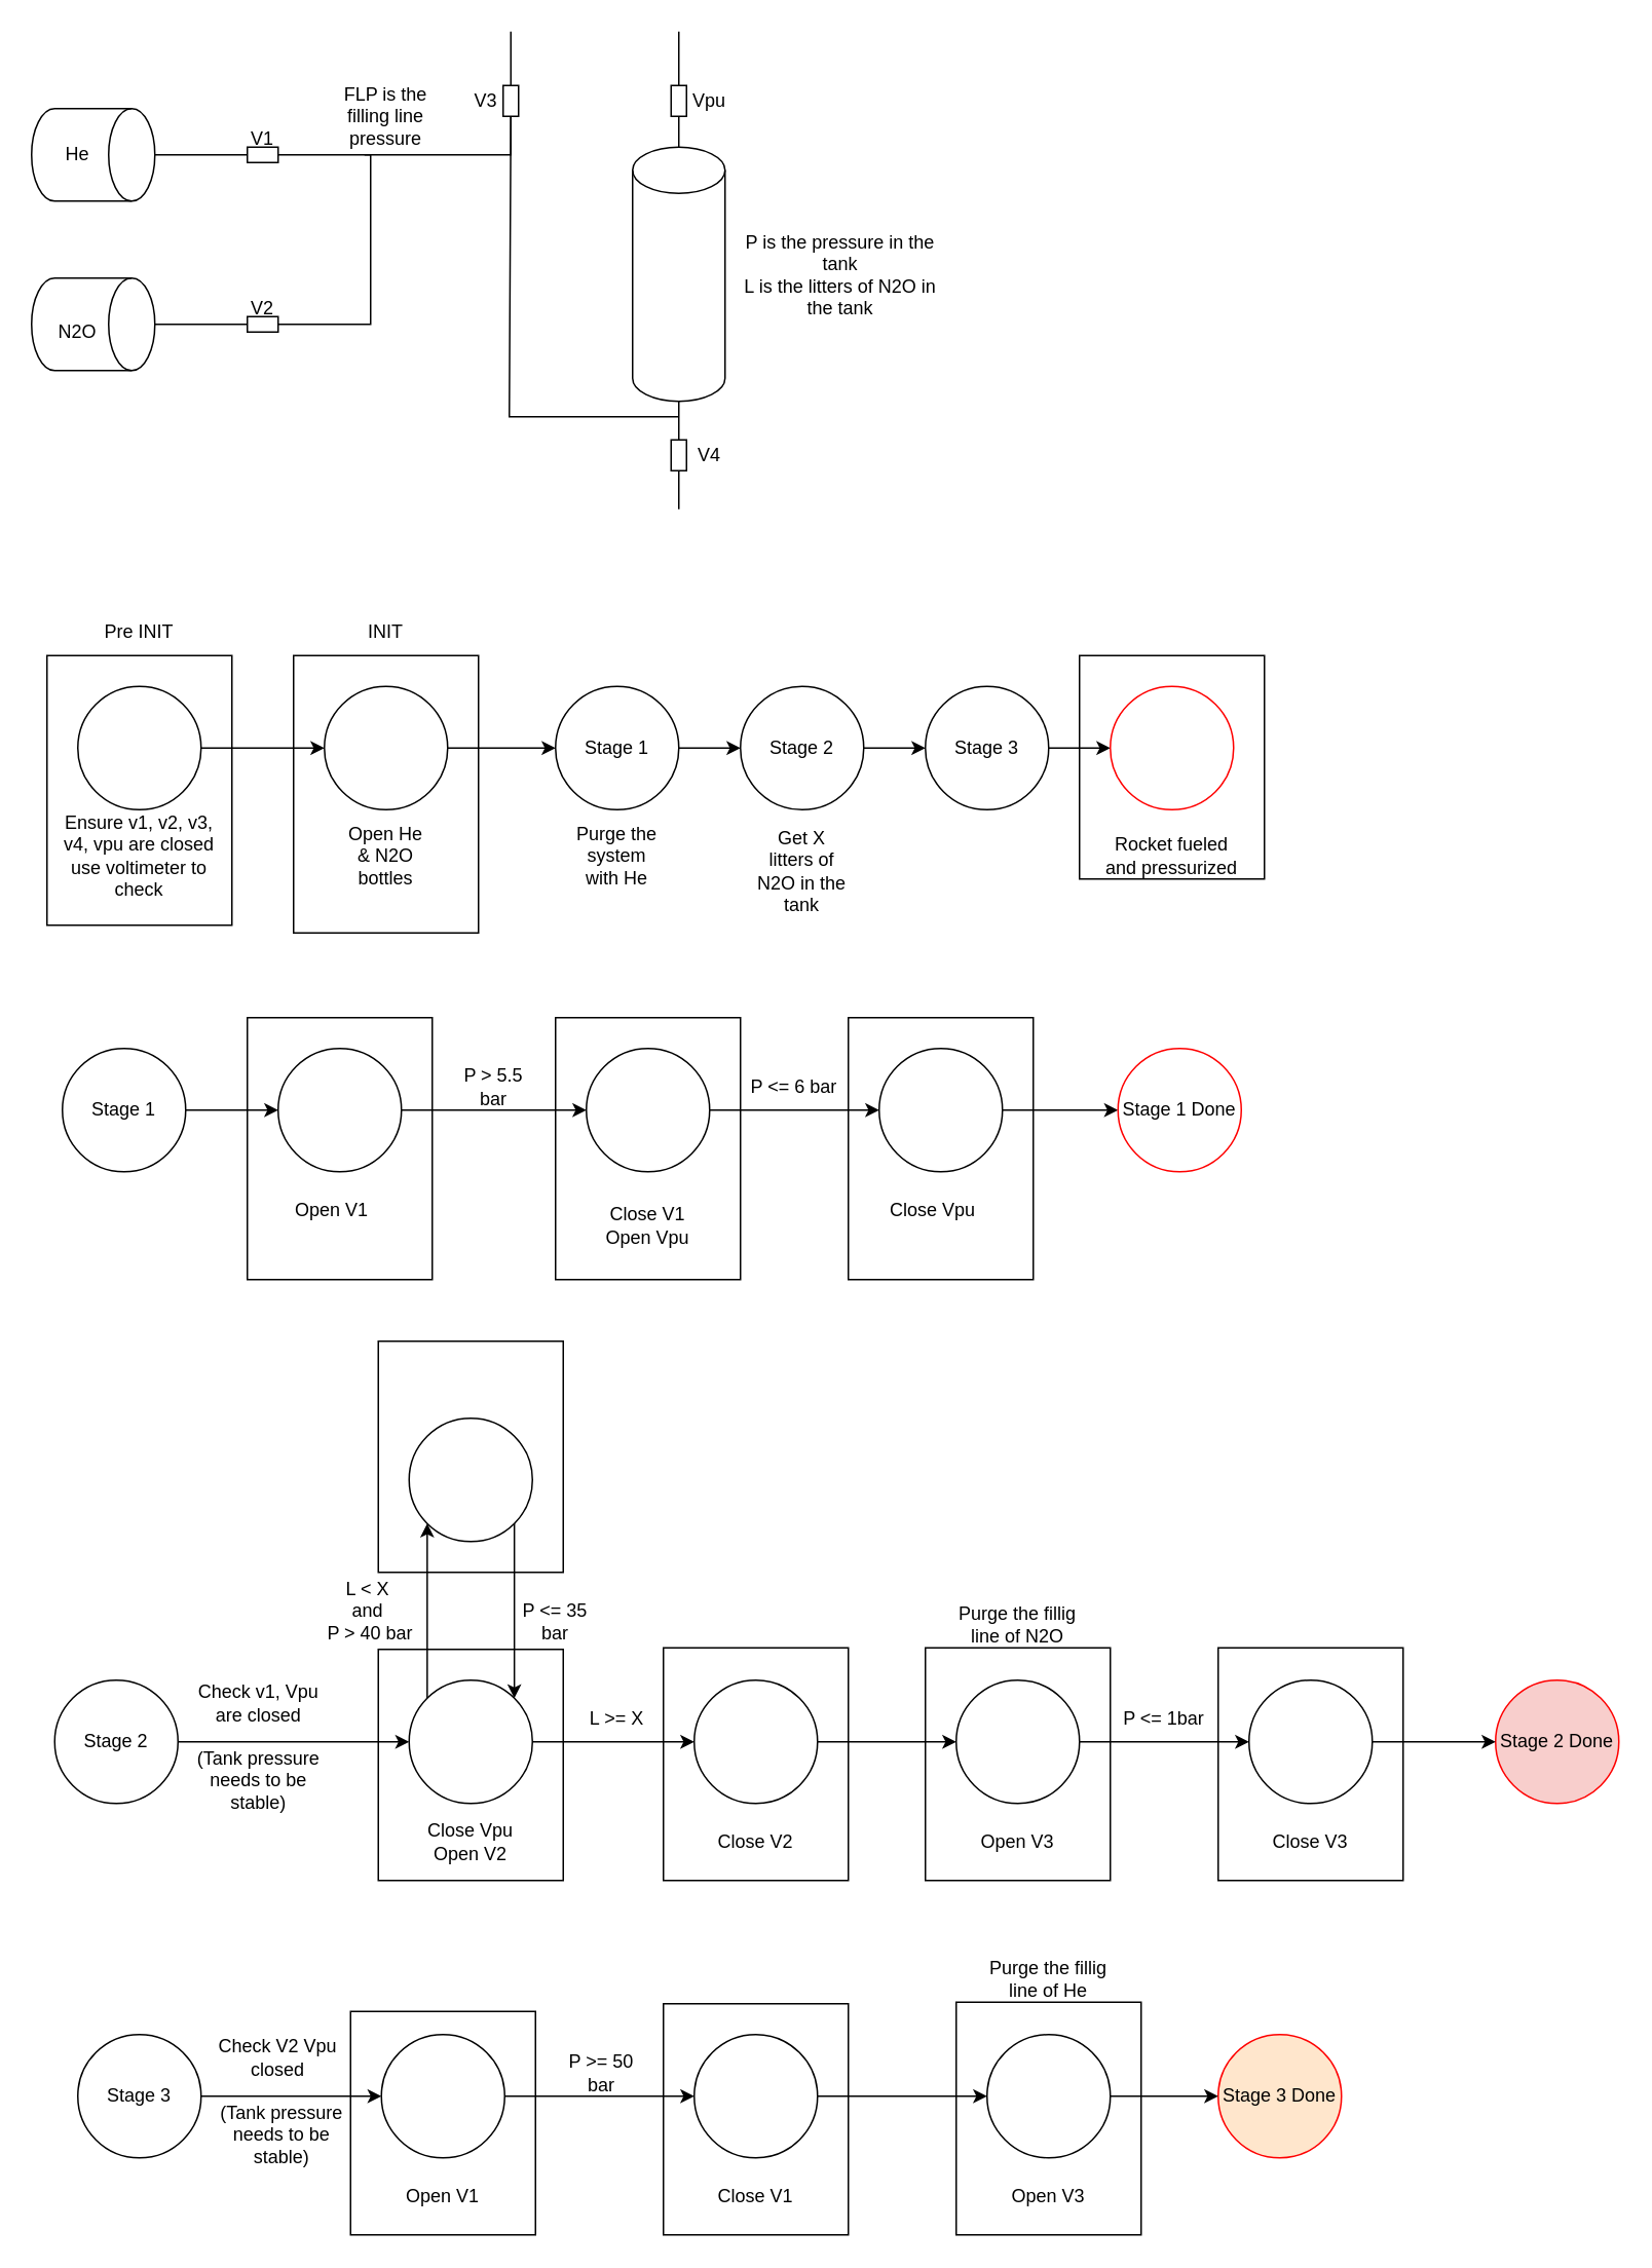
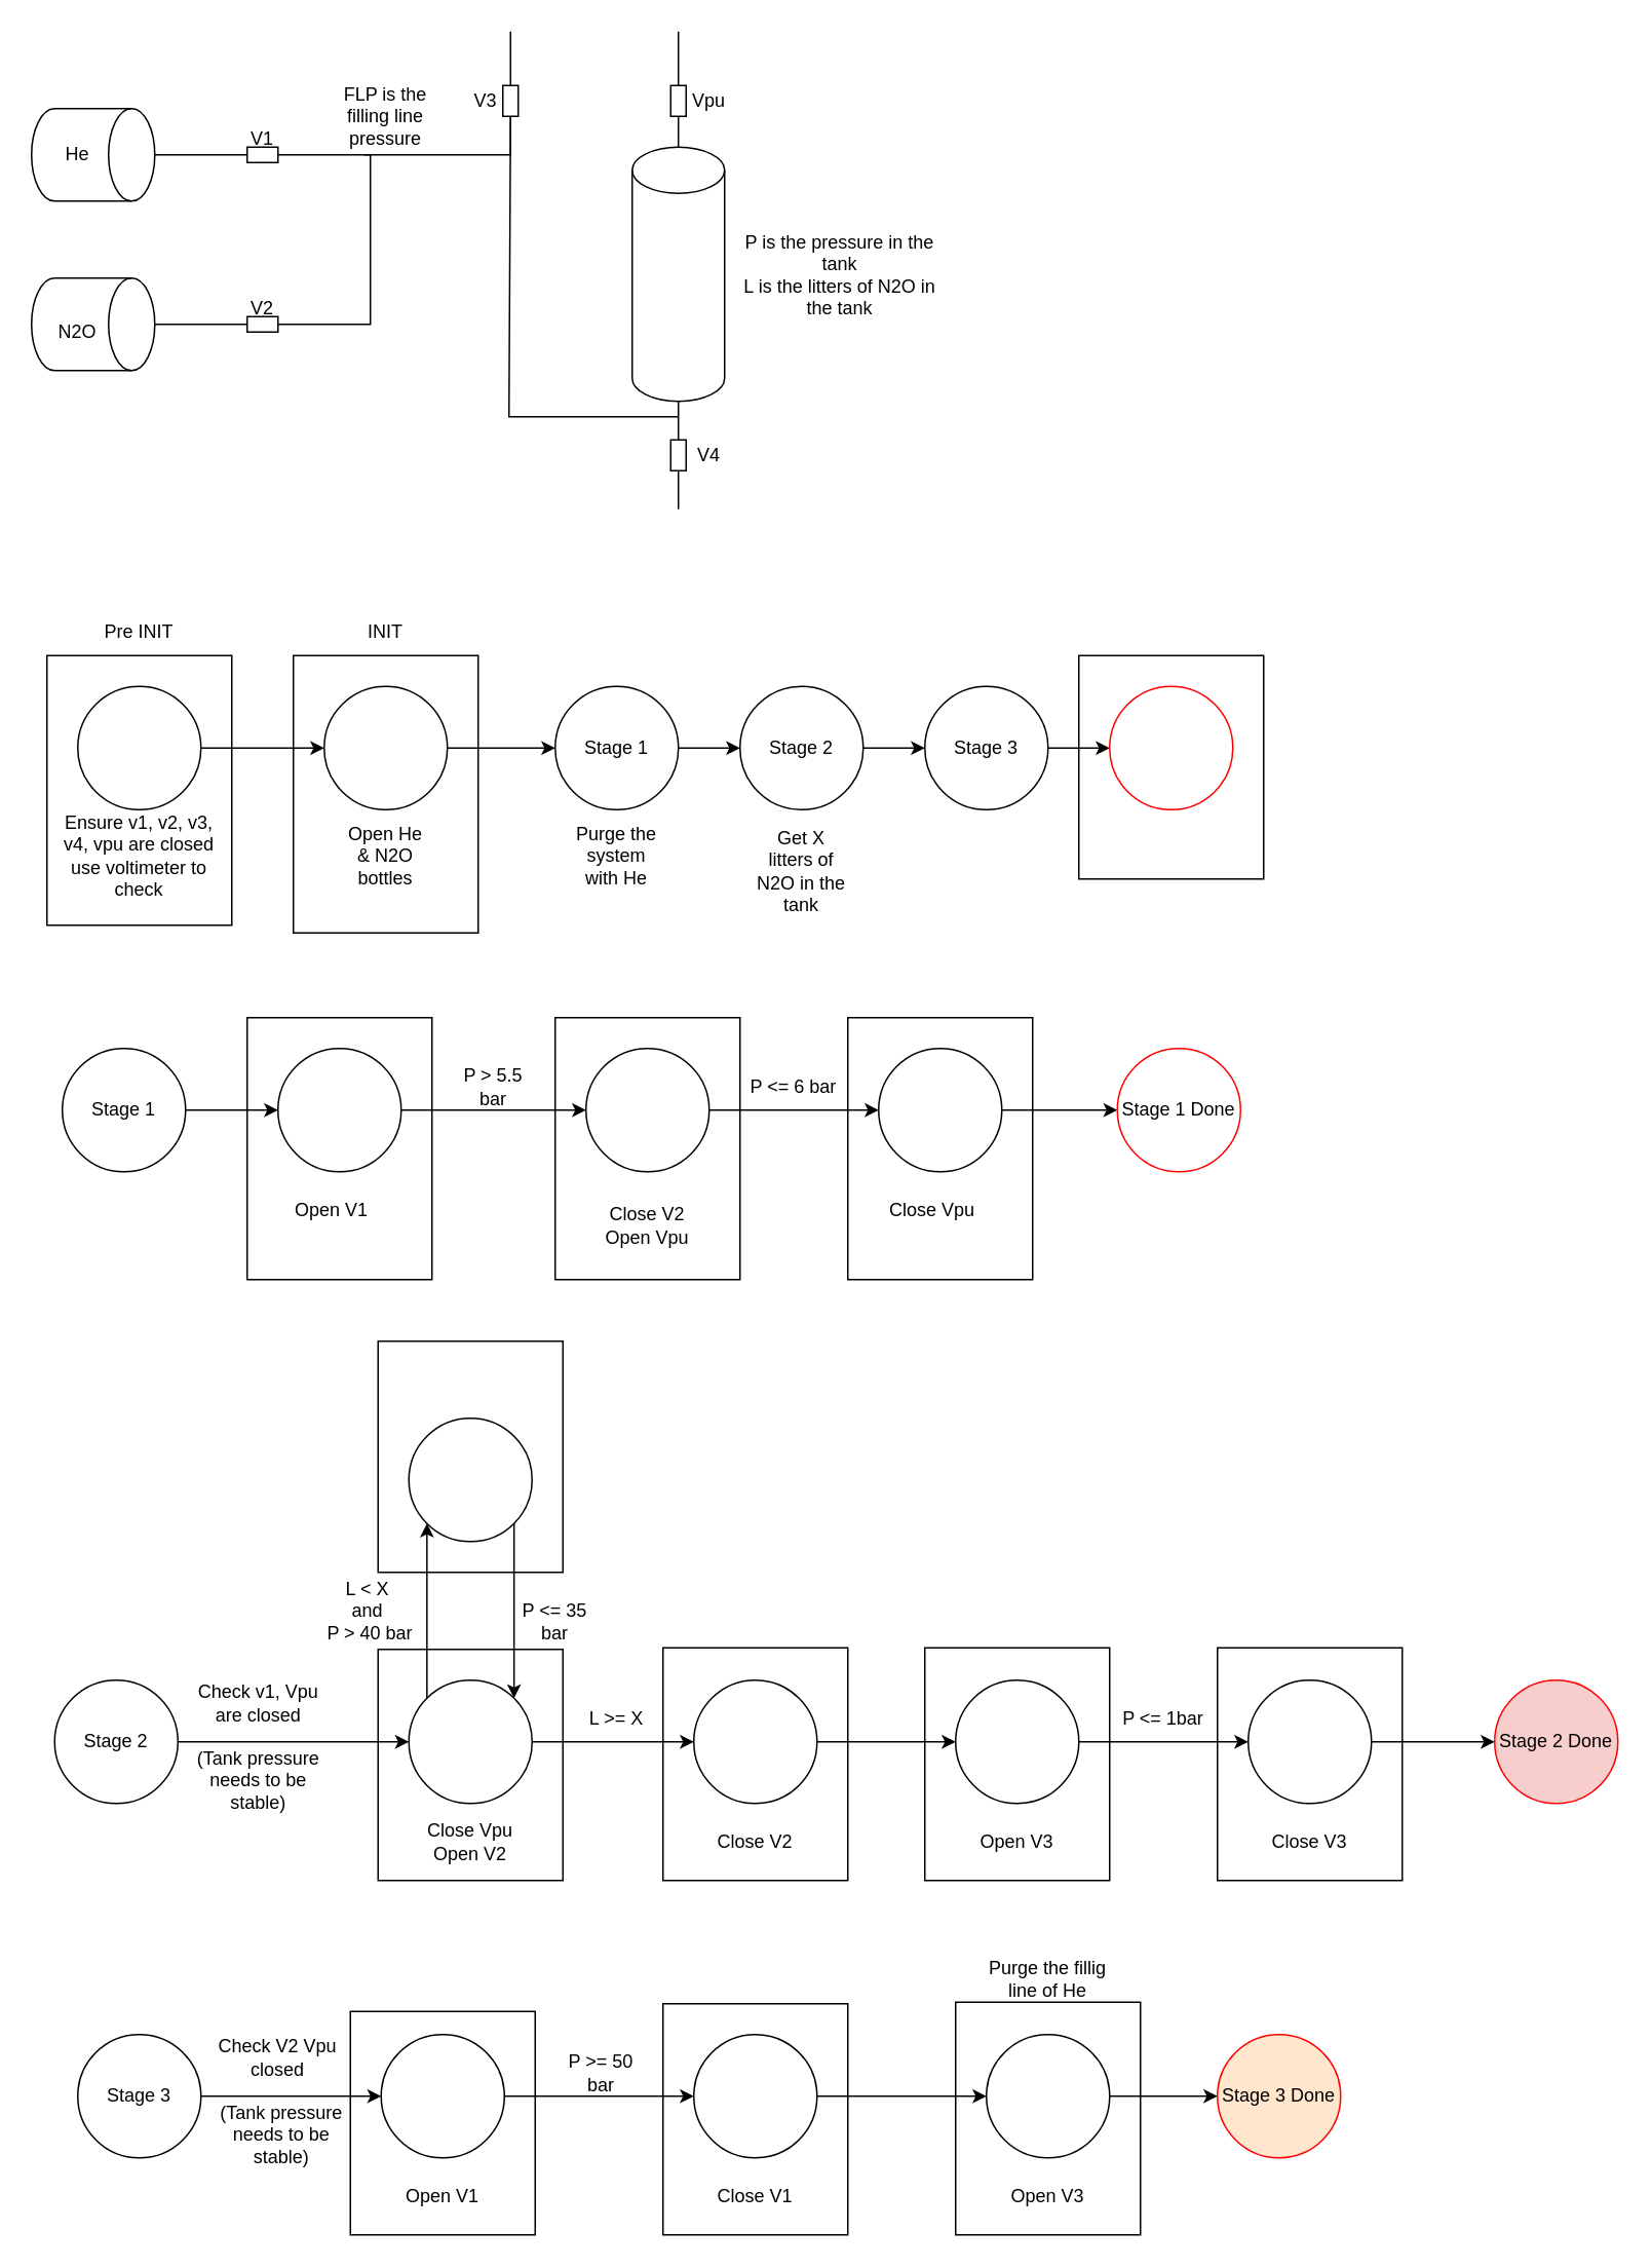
- <mxCell id="55" value="Rocket fueled and pressurized" style="text;html=1;strokeColor=none;fillColor=none;align=center;verticalAlign=middle;whiteSpace=wrap;rounded=0;" parent="1" vertex="1"><mxGeometry x="715" y="540" width="90" height="30" as="geometry" /></mxCell>
- <mxCell id="67" value="Close V1&lt;br&gt;Open Vpu" style="text;html=1;strokeColor=none;fillColor=none;align=center;verticalAlign=middle;whiteSpace=wrap;rounded=0;" parent="1" vertex="1"><mxGeometry x="390" y="780" width="60" height="30" as="geometry" /></mxCell>
+ <mxCell id="67" value="Close V2&lt;br&gt;Open Vpu" style="text;html=1;strokeColor=none;fillColor=none;align=center;verticalAlign=middle;whiteSpace=wrap;rounded=0;" parent="1" vertex="1"><mxGeometry x="390" y="780" width="60" height="30" as="geometry" /></mxCell>
- <mxCell id="107" value="Purge the fillig line of N2O" style="text;html=1;align=center;verticalAlign=middle;whiteSpace=wrap;rounded=0;" vertex="1" parent="1"><mxGeometry x="610" y="1039" width="100" height="30" as="geometry" /></mxCell>
